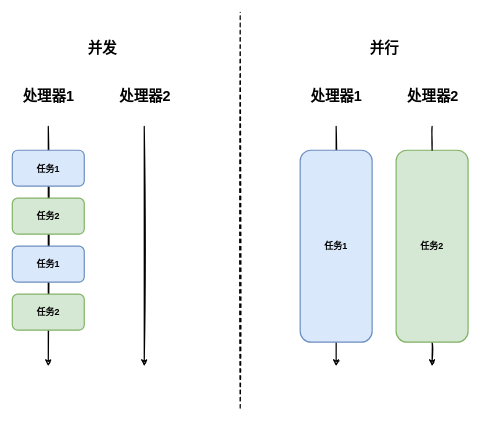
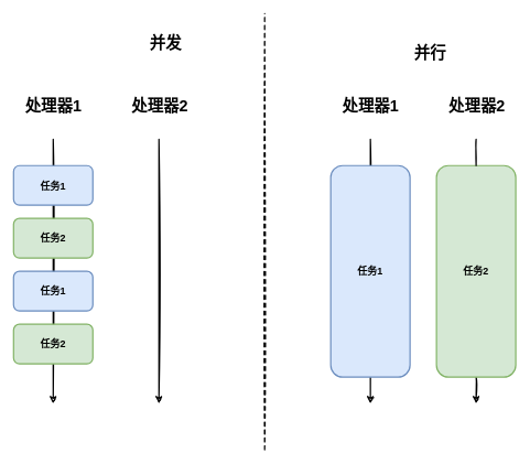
- <mxCell id="18" value="并发" style="text;strokeColor=none;fillColor=none;html=1;fontSize=24;fontStyle=1;verticalAlign=middle;align=center;sketch=0;" vertex="1" parent="1"><mxGeometry x="120" y="60" width="100" height="40" as="geometry" /></mxCell>
+ <mxCell id="18" value="并发" style="text;strokeColor=none;fillColor=none;html=1;fontSize=24;fontStyle=1;verticalAlign=middle;align=center;sketch=0;" vertex="1" parent="1"><mxGeometry x="200" y="45" width="100" height="40" as="geometry" /></mxCell>
- <mxCell id="19" value="并行" style="text;strokeColor=none;fillColor=none;html=1;fontSize=24;fontStyle=1;verticalAlign=middle;align=center;sketch=0;" vertex="1" parent="1"><mxGeometry x="590" y="60" width="100" height="40" as="geometry" /></mxCell>
+ <mxCell id="19" value="并行" style="text;strokeColor=none;fillColor=none;html=1;fontSize=24;fontStyle=1;verticalAlign=middle;align=center;sketch=0;" vertex="1" parent="1"><mxGeometry x="600" y="60" width="100" height="40" as="geometry" /></mxCell>
